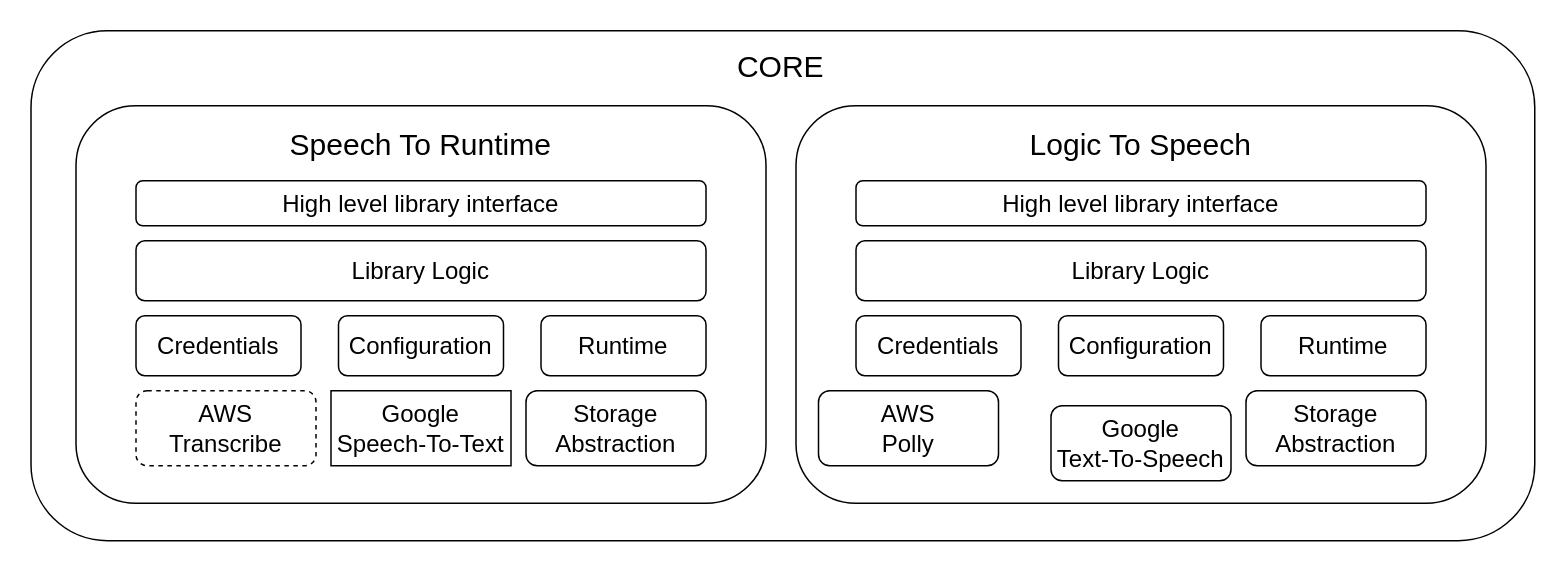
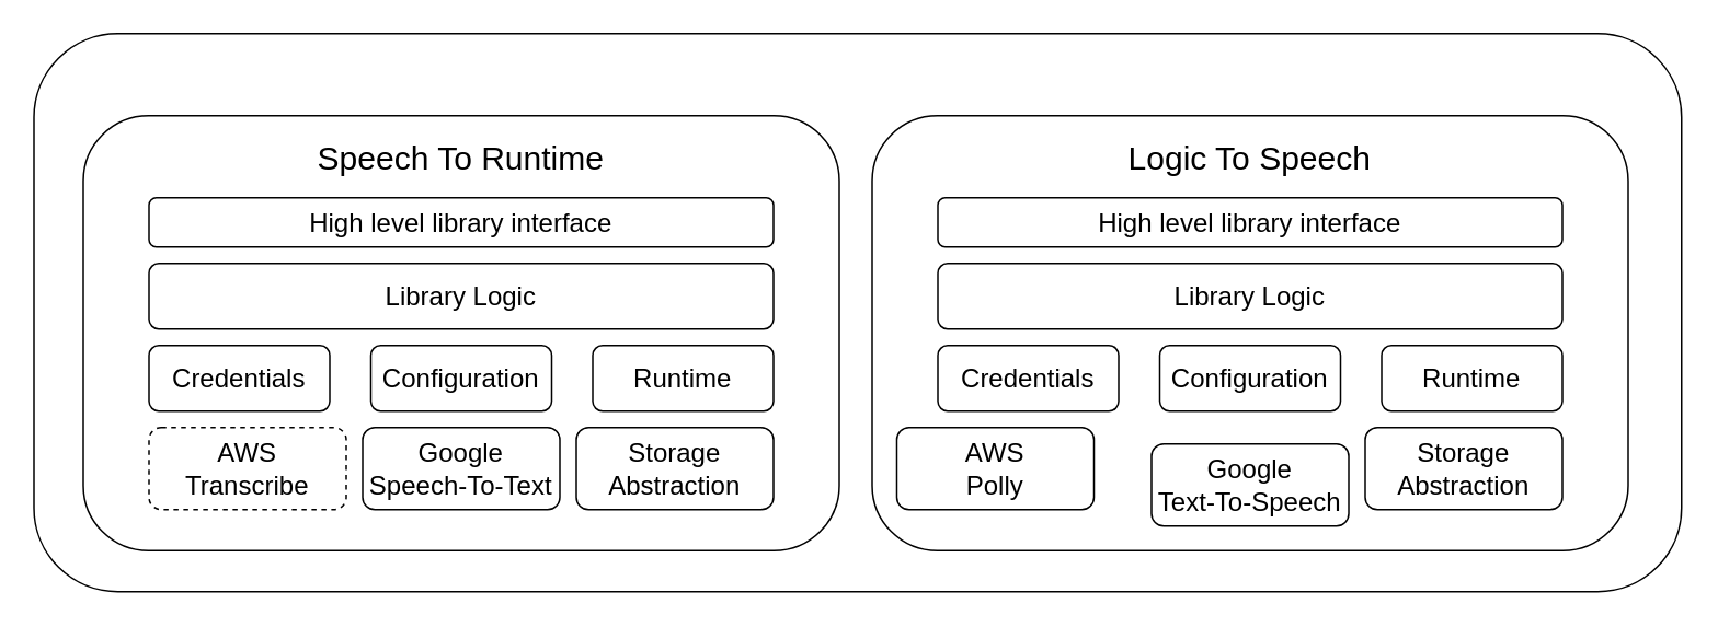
- <mxCell id="4" value="CORE" style="text;html=1;strokeColor=none;fillColor=none;align=center;verticalAlign=middle;whiteSpace=wrap;rounded=0;fontSize=20;shadow=0;" parent="1" vertex="1"><mxGeometry x="20" y="20" width="1000" height="45" as="geometry" /></mxCell>
- <mxCell id="6" value="Google&lt;br style=&quot;font-size: 16px;&quot;&gt;Speech-To-Text" style="whiteSpace=wrap;html=1;fontSize=16;strokeColor=default;rounded=0;" parent="1" vertex="1"><mxGeometry x="220" y="260" width="120" height="50" as="geometry" /></mxCell>
+ <mxCell id="6" value="Google&lt;br style=&quot;font-size: 16px;&quot;&gt;Speech-To-Text" style="rounded=1;whiteSpace=wrap;html=1;fontSize=16;strokeColor=default;" parent="1" vertex="1"><mxGeometry x="220" y="260" width="120" height="50" as="geometry" /></mxCell>
